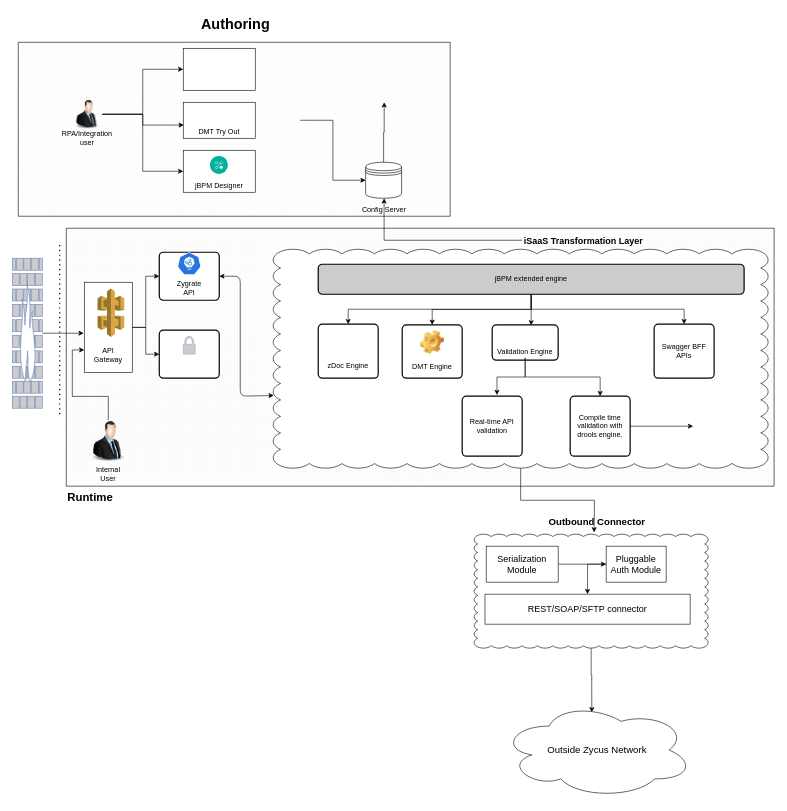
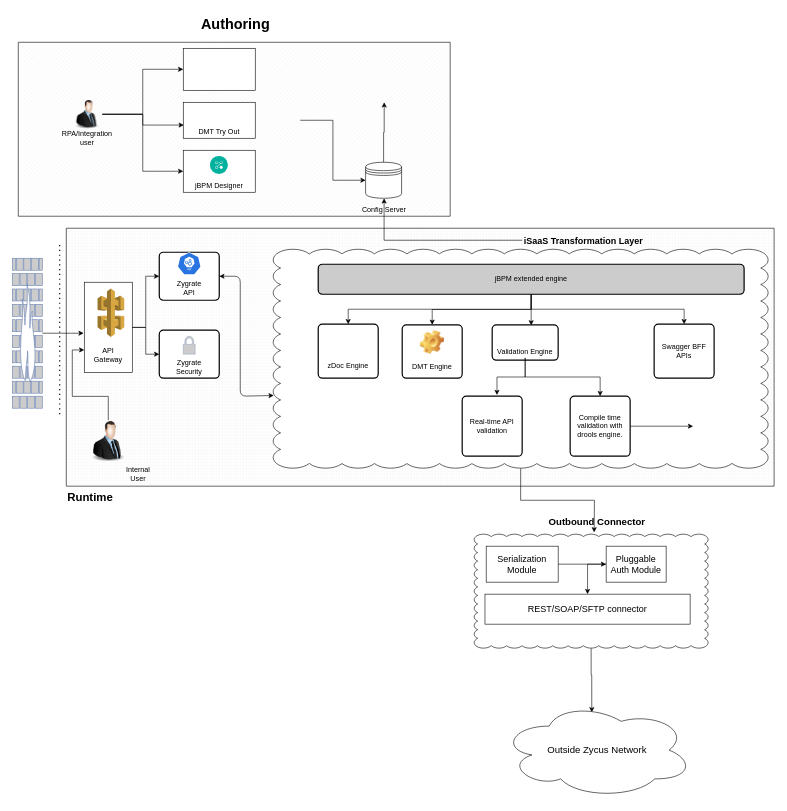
+ <mxCell id="26" value="Zygrate Security" style="text;html=1;strokeColor=none;fillColor=none;align=center;verticalAlign=middle;whiteSpace=wrap;rounded=0;" vertex="1" parent="23"><mxGeometry x="30" y="51" width="40" height="20" as="geometry" /></mxCell>
- <mxCell id="16" value="Internal User" style="text;html=1;strokeColor=none;fillColor=none;align=center;verticalAlign=middle;whiteSpace=wrap;rounded=0;" vertex="1" parent="1"><mxGeometry x="160" y="780" width="40" height="20" as="geometry" /></mxCell>
+ <mxCell id="16" value="Internal User" style="text;html=1;strokeColor=none;fillColor=none;align=center;verticalAlign=middle;whiteSpace=wrap;rounded=0;" vertex="1" parent="1"><mxGeometry x="210" y="780" width="40" height="20" as="geometry" /></mxCell>
